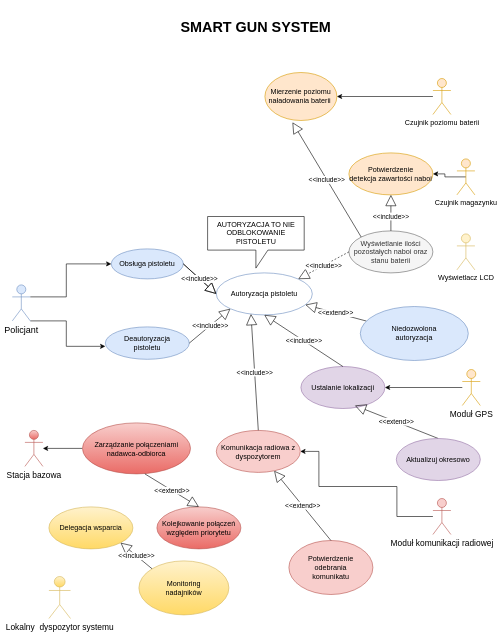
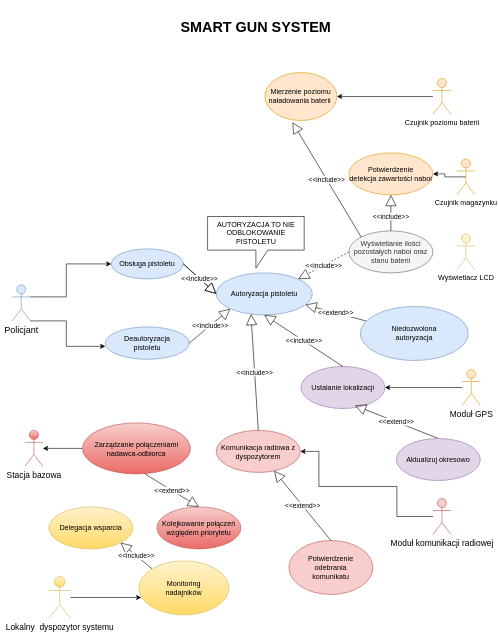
- <mxCell id="12" value="Autoryzacja pistoletu" style="ellipse;whiteSpace=wrap;html=1;fillColor=#ffffff;strokeColor=#6c8ebf;" parent="1" vertex="1"><mxGeometry x="360" y="454" width="160" height="70" as="geometry" /></mxCell>
+ <mxCell id="12" value="Autoryzacja pistoletu" style="ellipse;whiteSpace=wrap;html=1;fillColor=#dae8fc;strokeColor=#6c8ebf;" parent="1" vertex="1"><mxGeometry x="360" y="454" width="160" height="70" as="geometry" /></mxCell>
+ <mxCell id="16" style="edgeStyle=orthogonalEdgeStyle;rounded=0;orthogonalLoop=1;jettySize=auto;html=1;entryX=0.027;entryY=0.678;entryDx=0;entryDy=0;entryPerimeter=0;" edge="1" parent="1" source="17" target="30"><mxGeometry relative="1" as="geometry" /></mxCell>
